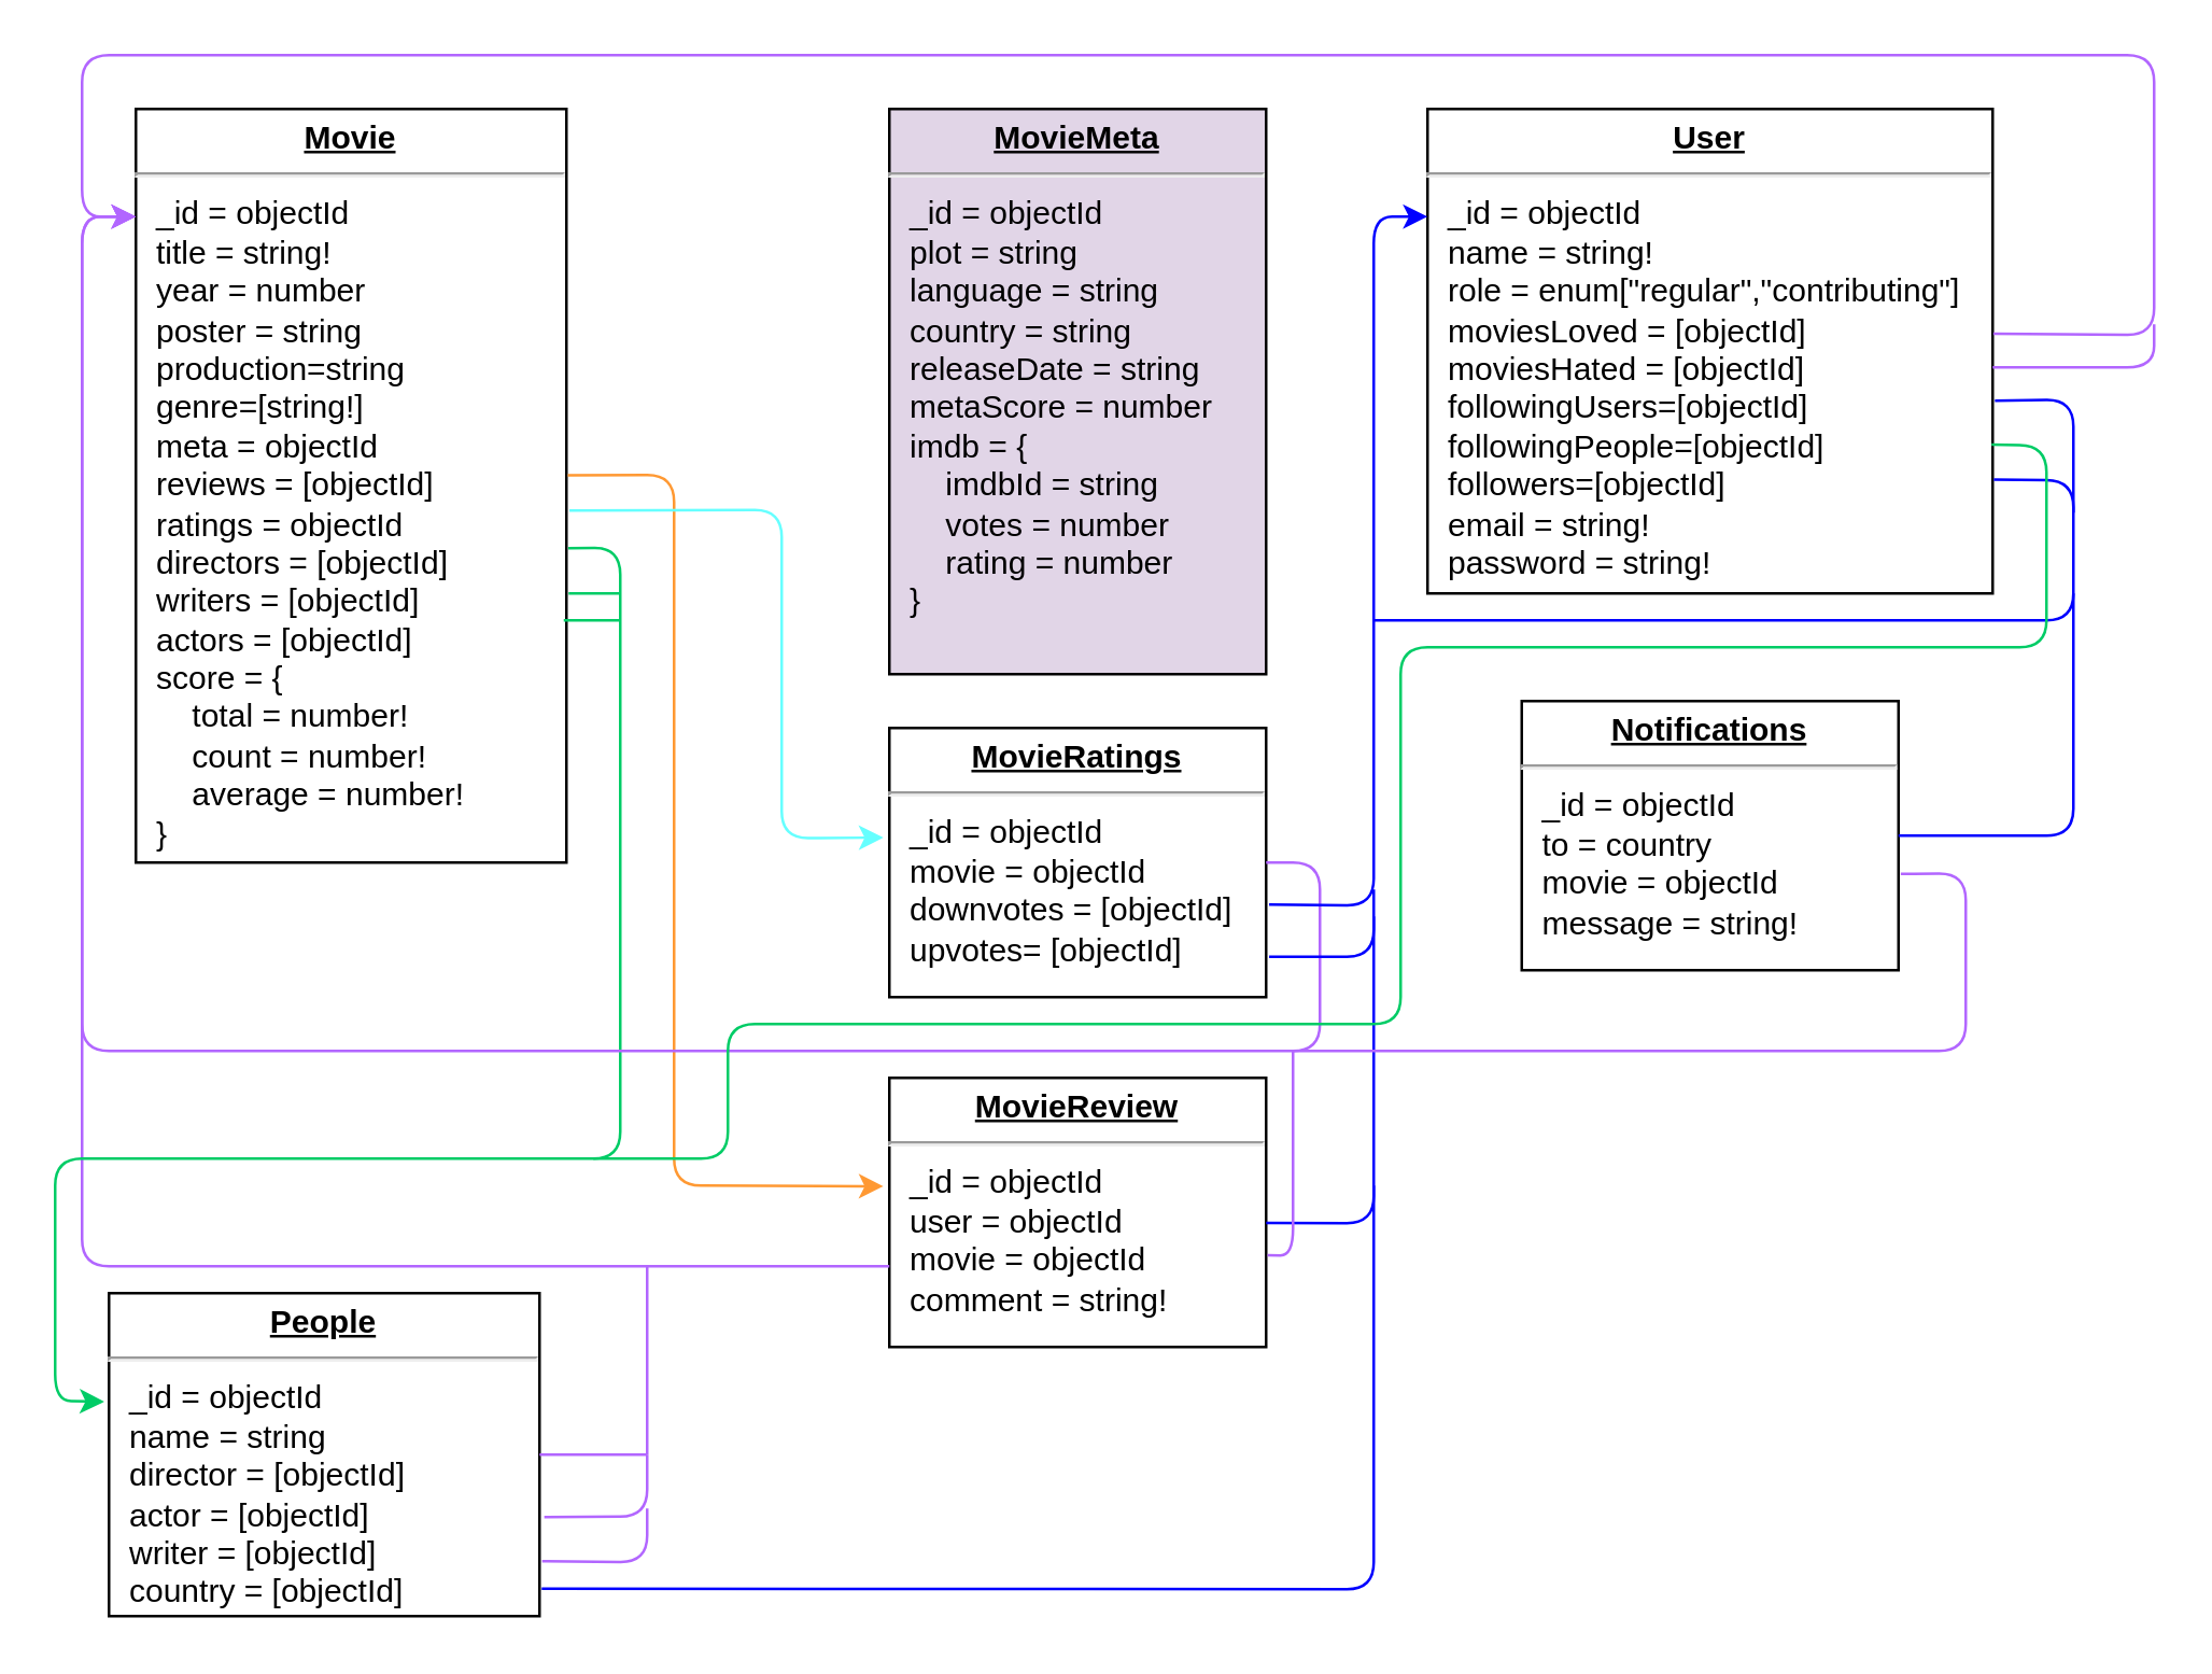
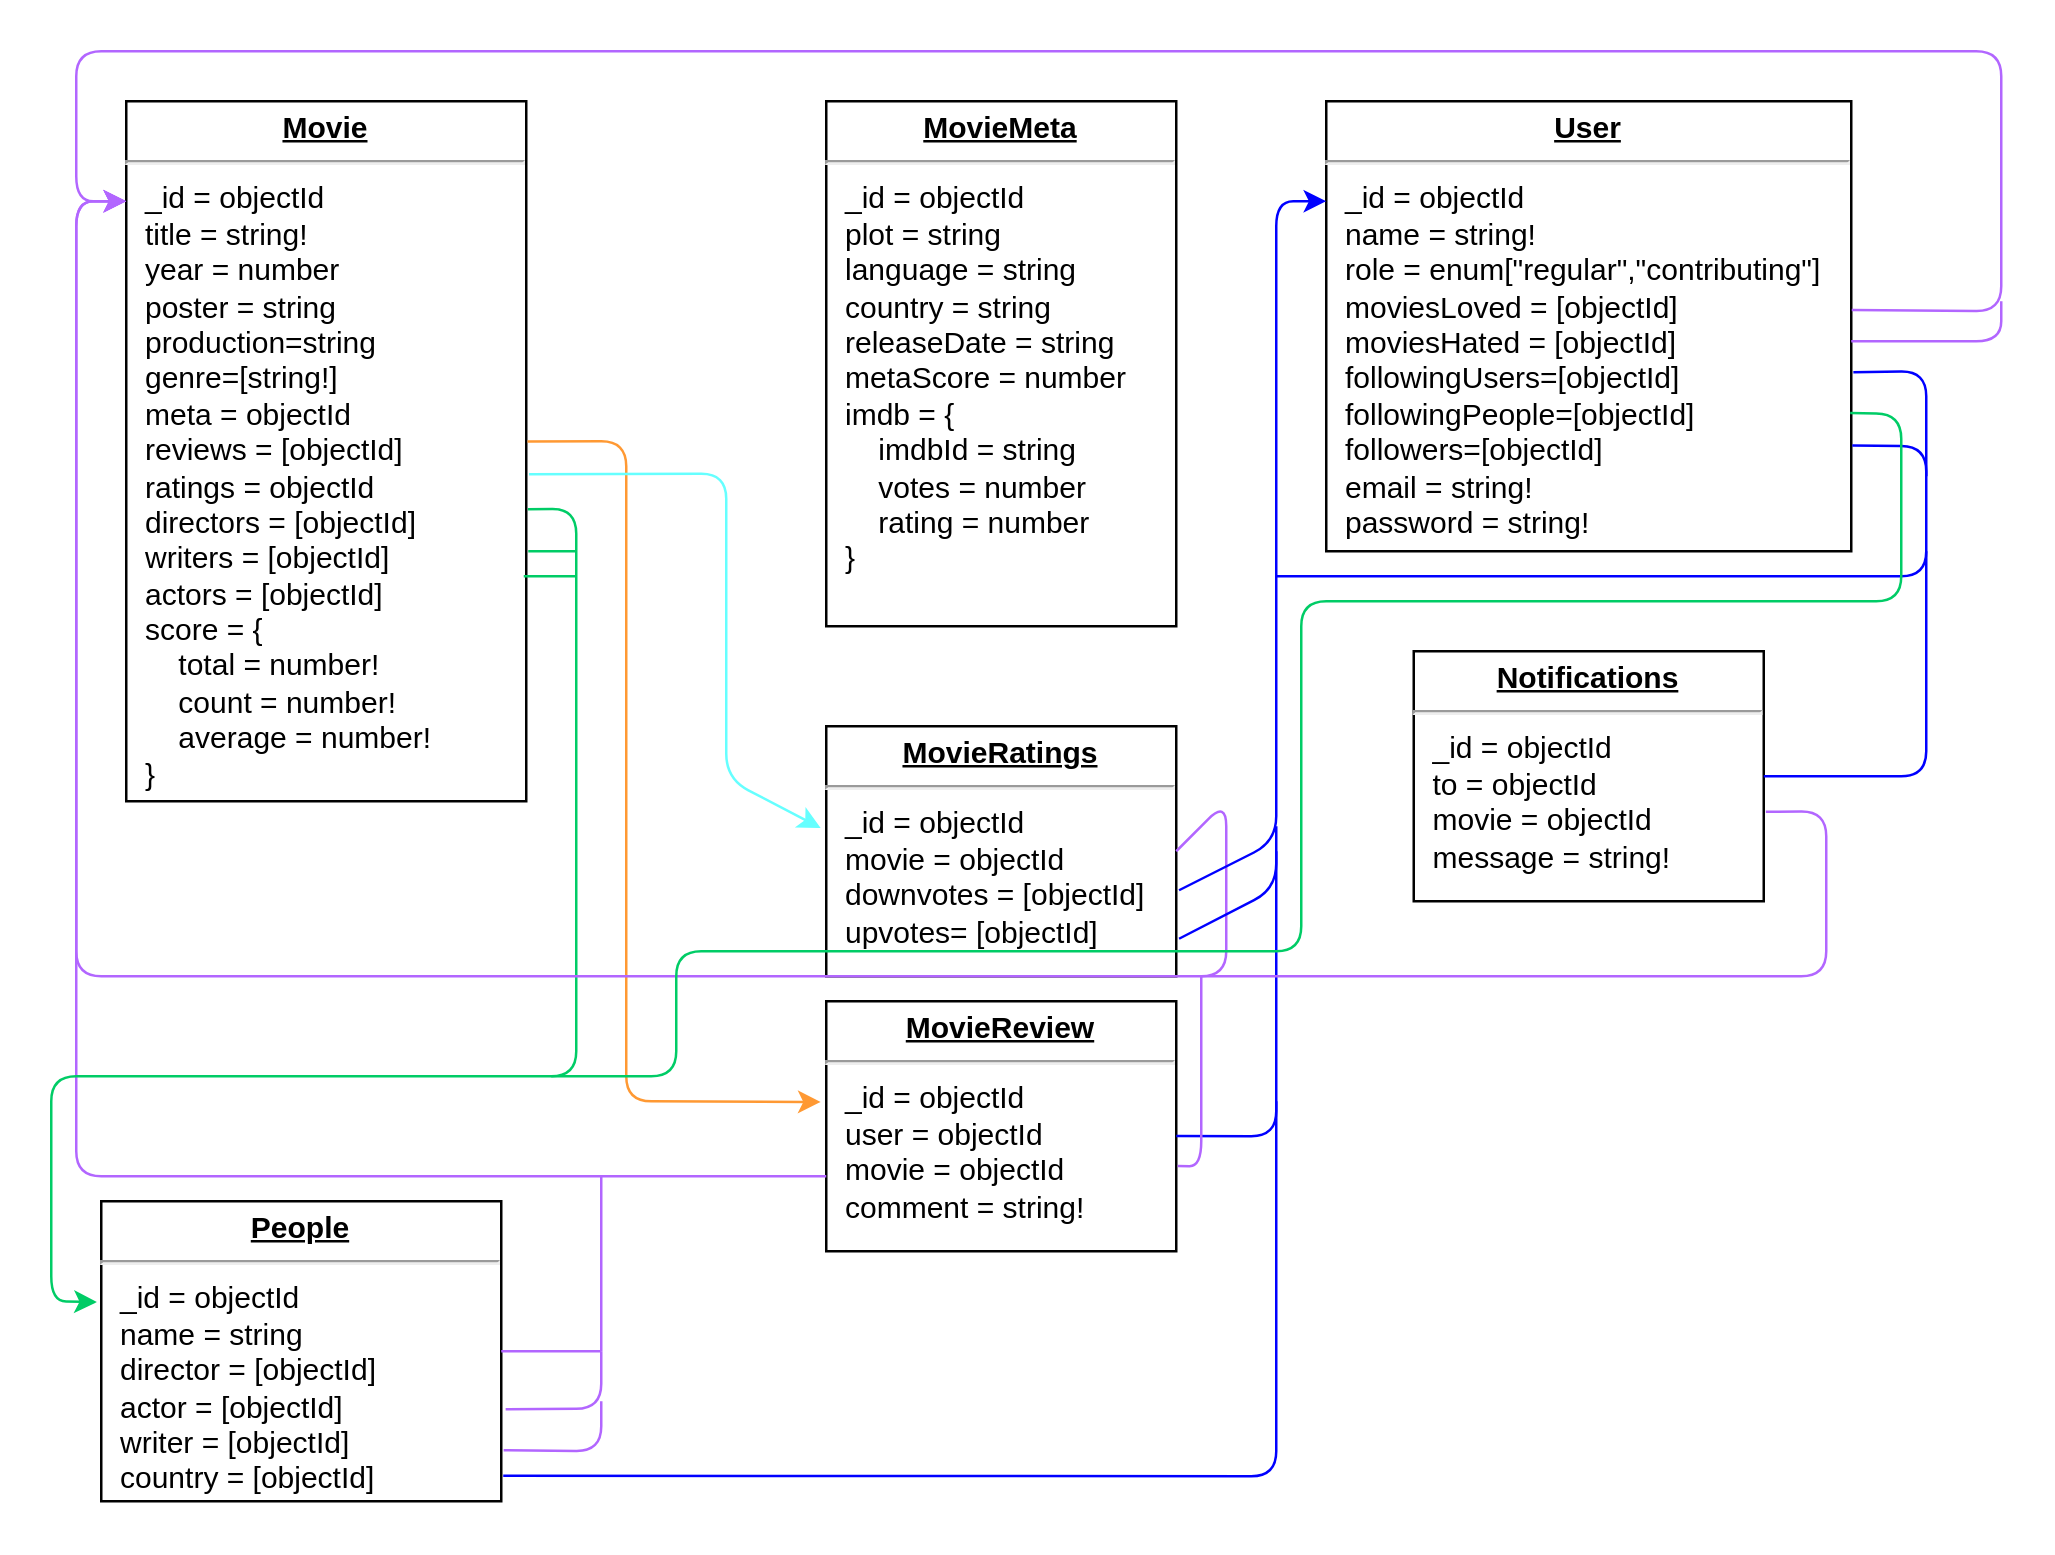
- <mxCell id="4" value="&lt;p style=&quot;margin: 0px ; margin-top: 4px ; text-align: center ; text-decoration: underline&quot;&gt;&lt;b&gt;MovieMeta&lt;/b&gt;&lt;/p&gt;&lt;hr&gt;&lt;p style=&quot;margin: 0px ; margin-left: 8px&quot;&gt;_id = objectId&lt;br&gt;plot = string&lt;br&gt;language = string&lt;/p&gt;&lt;p style=&quot;margin: 0px ; margin-left: 8px&quot;&gt;country = string&lt;br&gt;&lt;/p&gt;&lt;p style=&quot;margin: 0px ; margin-left: 8px&quot;&gt;releaseDate = string&lt;/p&gt;&lt;p style=&quot;margin: 0px ; margin-left: 8px&quot;&gt;metaScore = number&lt;/p&gt;&lt;p style=&quot;margin: 0px ; margin-left: 8px&quot;&gt;imdb = {&lt;/p&gt;&lt;p style=&quot;margin: 0px 0px 0px 8px&quot;&gt;&amp;nbsp; &amp;nbsp; imdbId = string&lt;/p&gt;&lt;p style=&quot;margin: 0px 0px 0px 8px&quot;&gt;&amp;nbsp; &amp;nbsp; votes = number&lt;/p&gt;&lt;p style=&quot;margin: 0px 0px 0px 8px&quot;&gt;&amp;nbsp; &amp;nbsp; rating = number&lt;/p&gt;&lt;p style=&quot;margin: 0px 0px 0px 8px&quot;&gt;}&lt;/p&gt;&lt;p style=&quot;margin: 0px ; margin-left: 8px&quot;&gt;&lt;br&gt;&lt;/p&gt;" style="verticalAlign=top;align=left;overflow=fill;fontSize=12;fontFamily=Helvetica;html=1;rounded=0;shadow=0;comic=0;labelBackgroundColor=none;strokeWidth=1;fillColor=#e1d5e7;" parent="1" vertex="1"><mxGeometry x="330" y="40" width="140" height="210" as="geometry" /></mxCell>
+ <mxCell id="4" value="&lt;p style=&quot;margin: 0px ; margin-top: 4px ; text-align: center ; text-decoration: underline&quot;&gt;&lt;b&gt;MovieMeta&lt;/b&gt;&lt;/p&gt;&lt;hr&gt;&lt;p style=&quot;margin: 0px ; margin-left: 8px&quot;&gt;_id = objectId&lt;br&gt;plot = string&lt;br&gt;language = string&lt;/p&gt;&lt;p style=&quot;margin: 0px ; margin-left: 8px&quot;&gt;country = string&lt;br&gt;&lt;/p&gt;&lt;p style=&quot;margin: 0px ; margin-left: 8px&quot;&gt;releaseDate = string&lt;/p&gt;&lt;p style=&quot;margin: 0px ; margin-left: 8px&quot;&gt;metaScore = number&lt;/p&gt;&lt;p style=&quot;margin: 0px ; margin-left: 8px&quot;&gt;imdb = {&lt;/p&gt;&lt;p style=&quot;margin: 0px 0px 0px 8px&quot;&gt;&amp;nbsp; &amp;nbsp; imdbId = string&lt;/p&gt;&lt;p style=&quot;margin: 0px 0px 0px 8px&quot;&gt;&amp;nbsp; &amp;nbsp; votes = number&lt;/p&gt;&lt;p style=&quot;margin: 0px 0px 0px 8px&quot;&gt;&amp;nbsp; &amp;nbsp; rating = number&lt;/p&gt;&lt;p style=&quot;margin: 0px 0px 0px 8px&quot;&gt;}&lt;/p&gt;&lt;p style=&quot;margin: 0px ; margin-left: 8px&quot;&gt;&lt;br&gt;&lt;/p&gt;" style="verticalAlign=top;align=left;overflow=fill;fontSize=12;fontFamily=Helvetica;html=1;rounded=0;shadow=0;comic=0;labelBackgroundColor=none;strokeWidth=1" parent="1" vertex="1"><mxGeometry x="330" y="40" width="140" height="210" as="geometry" /></mxCell>
- <mxCell id="27" value="&lt;p style=&quot;margin: 0px ; margin-top: 4px ; text-align: center ; text-decoration: underline&quot;&gt;&lt;b&gt;Notifications&lt;/b&gt;&lt;/p&gt;&lt;hr&gt;&lt;p style=&quot;margin: 0px ; margin-left: 8px&quot;&gt;_id = objectId&lt;br&gt;&lt;span&gt;to = country&lt;/span&gt;&lt;br&gt;&lt;/p&gt;&lt;p style=&quot;margin: 0px 0px 0px 8px&quot;&gt;movie = objectId&lt;/p&gt;&lt;p style=&quot;margin: 0px 0px 0px 8px&quot;&gt;message = string!&lt;/p&gt;" style="verticalAlign=top;align=left;overflow=fill;fontSize=12;fontFamily=Helvetica;html=1;rounded=0;shadow=0;comic=0;labelBackgroundColor=none;strokeWidth=1" vertex="1" parent="1"><mxGeometry x="565" y="260" width="140" height="100" as="geometry" /></mxCell>
+ <mxCell id="27" value="&lt;p style=&quot;margin: 0px ; margin-top: 4px ; text-align: center ; text-decoration: underline&quot;&gt;&lt;b&gt;Notifications&lt;/b&gt;&lt;/p&gt;&lt;hr&gt;&lt;p style=&quot;margin: 0px ; margin-left: 8px&quot;&gt;_id = objectId&lt;br&gt;&lt;span&gt;to = objectId&lt;/span&gt;&lt;br&gt;&lt;/p&gt;&lt;p style=&quot;margin: 0px 0px 0px 8px&quot;&gt;movie = objectId&lt;/p&gt;&lt;p style=&quot;margin: 0px 0px 0px 8px&quot;&gt;message = string!&lt;/p&gt;" style="verticalAlign=top;align=left;overflow=fill;fontSize=12;fontFamily=Helvetica;html=1;rounded=0;shadow=0;comic=0;labelBackgroundColor=none;strokeWidth=1" vertex="1" parent="1"><mxGeometry x="565" y="260" width="140" height="100" as="geometry" /></mxCell>
- <mxCell id="5" value="&lt;p style=&quot;margin: 0px ; margin-top: 4px ; text-align: center ; text-decoration: underline&quot;&gt;&lt;b&gt;MovieRatings&lt;/b&gt;&lt;/p&gt;&lt;hr&gt;&lt;p style=&quot;margin: 0px ; margin-left: 8px&quot;&gt;_id = objectId&lt;br&gt;movie = objectId&lt;br&gt;&lt;/p&gt;&lt;p style=&quot;margin: 0px ; margin-left: 8px&quot;&gt;downvotes = [objectId]&lt;/p&gt;&lt;p style=&quot;margin: 0px ; margin-left: 8px&quot;&gt;upvotes= [objectId]&lt;/p&gt;&lt;p style=&quot;margin: 0px ; margin-left: 8px&quot;&gt;&lt;br&gt;&lt;/p&gt;&lt;p style=&quot;margin: 0px ; margin-left: 8px&quot;&gt;&lt;br&gt;&lt;/p&gt;" style="verticalAlign=top;align=left;overflow=fill;fontSize=12;fontFamily=Helvetica;html=1;rounded=0;shadow=0;comic=0;labelBackgroundColor=none;strokeWidth=1" parent="1" vertex="1"><mxGeometry x="330" y="270" width="140" height="100" as="geometry" /></mxCell>
+ <mxCell id="5" value="&lt;p style=&quot;margin: 0px ; margin-top: 4px ; text-align: center ; text-decoration: underline&quot;&gt;&lt;b&gt;MovieRatings&lt;/b&gt;&lt;/p&gt;&lt;hr&gt;&lt;p style=&quot;margin: 0px ; margin-left: 8px&quot;&gt;_id = objectId&lt;br&gt;movie = objectId&lt;br&gt;&lt;/p&gt;&lt;p style=&quot;margin: 0px ; margin-left: 8px&quot;&gt;downvotes = [objectId]&lt;/p&gt;&lt;p style=&quot;margin: 0px ; margin-left: 8px&quot;&gt;upvotes= [objectId]&lt;/p&gt;&lt;p style=&quot;margin: 0px ; margin-left: 8px&quot;&gt;&lt;br&gt;&lt;/p&gt;&lt;p style=&quot;margin: 0px ; margin-left: 8px&quot;&gt;&lt;br&gt;&lt;/p&gt;" style="verticalAlign=top;align=left;overflow=fill;fontSize=12;fontFamily=Helvetica;html=1;rounded=0;shadow=0;comic=0;labelBackgroundColor=none;strokeWidth=1" parent="1" vertex="1"><mxGeometry x="330" y="290" width="140" height="100" as="geometry" /></mxCell>
